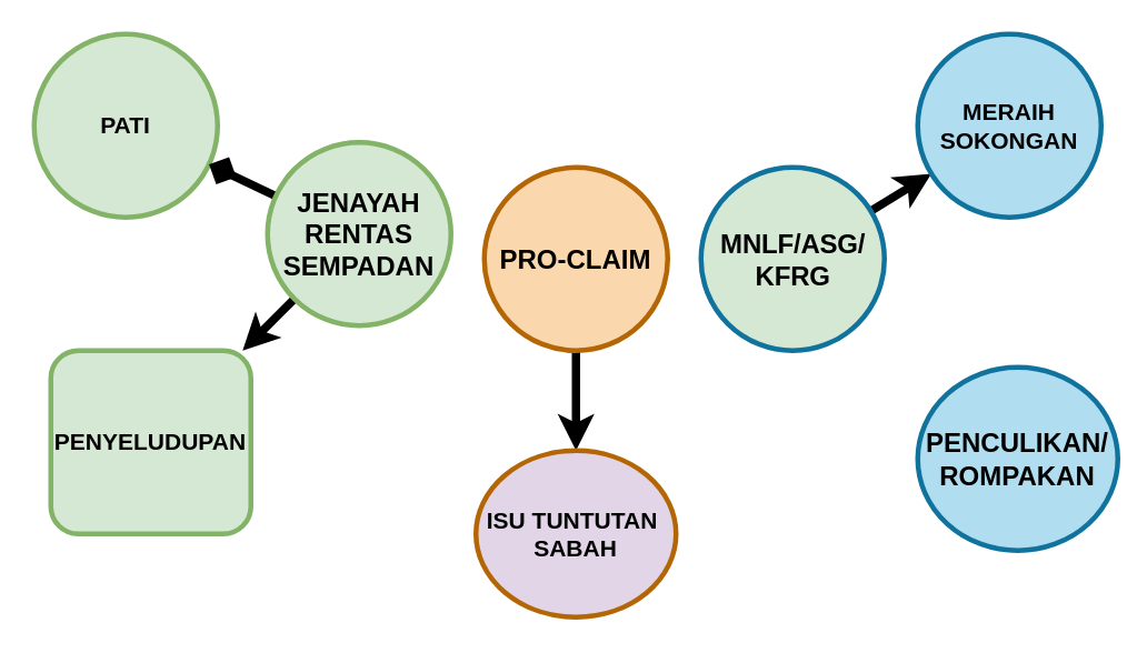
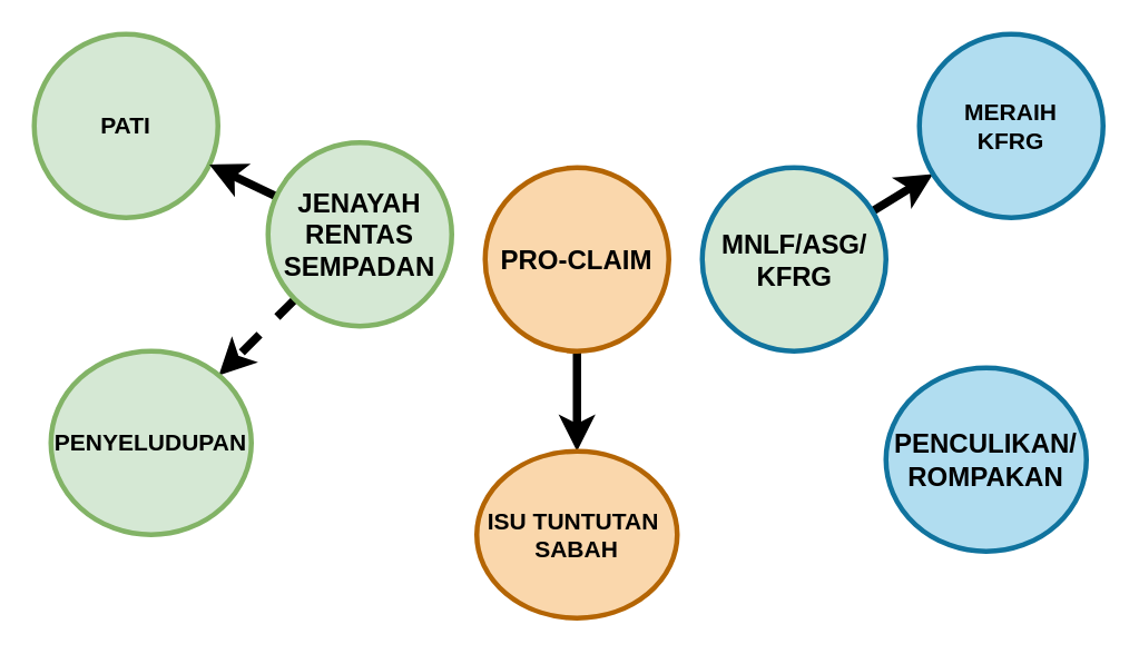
- <mxCell id="12" value="&lt;b style=&quot;font-size: 14px&quot;&gt;MERAIH&lt;br&gt;SOKONGAN&lt;/b&gt;" style="ellipse;whiteSpace=wrap;html=1;fillColor=#b1ddf0;strokeColor=#10739e;strokeWidth=3;" vertex="1" parent="1"><mxGeometry x="550" y="20" width="110" height="110" as="geometry" /></mxCell>
+ <mxCell id="12" value="&lt;b style=&quot;font-size: 14px&quot;&gt;MERAIH&lt;br&gt;KFRG&lt;/b&gt;" style="ellipse;whiteSpace=wrap;html=1;fillColor=#b1ddf0;strokeColor=#10739e;strokeWidth=3;" vertex="1" parent="1"><mxGeometry x="550" y="20" width="110" height="110" as="geometry" /></mxCell>
- <mxCell id="3" style="rounded=0;orthogonalLoop=1;jettySize=auto;html=1;strokeWidth=5;strokeColor=#000000;endArrow=diamond;" edge="1" parent="1" source="5" target="2"><mxGeometry relative="1" as="geometry" /></mxCell>
+ <mxCell id="3" style="rounded=0;orthogonalLoop=1;jettySize=auto;html=1;strokeWidth=5;strokeColor=#000000;" edge="1" parent="1" source="5" target="2"><mxGeometry relative="1" as="geometry" /></mxCell>
- <mxCell id="4" style="edgeStyle=none;rounded=0;orthogonalLoop=1;jettySize=auto;html=1;strokeColor=#000000;strokeWidth=5;" edge="1" parent="1" source="5" target="6"><mxGeometry relative="1" as="geometry" /></mxCell>
+ <mxCell id="4" style="edgeStyle=none;rounded=0;orthogonalLoop=1;jettySize=auto;html=1;strokeColor=#000000;strokeWidth=5;dashed=1;" edge="1" parent="1" source="5" target="6"><mxGeometry relative="1" as="geometry" /></mxCell>
- <mxCell id="6" value="&lt;b&gt;&lt;font style=&quot;font-size: 14px&quot;&gt;PENYELUDUPAN&lt;/font&gt;&lt;/b&gt;" style="whiteSpace=wrap;html=1;fillColor=#d5e8d4;strokeColor=#82b366;strokeWidth=3;rounded=1;" vertex="1" parent="1"><mxGeometry x="30" y="210" width="120" height="110" as="geometry" /></mxCell>
+ <mxCell id="6" value="&lt;b&gt;&lt;font style=&quot;font-size: 14px&quot;&gt;PENYELUDUPAN&lt;/font&gt;&lt;/b&gt;" style="ellipse;whiteSpace=wrap;html=1;fillColor=#d5e8d4;strokeColor=#82b366;strokeWidth=3;" vertex="1" parent="1"><mxGeometry x="30" y="210" width="120" height="110" as="geometry" /></mxCell>
- <mxCell id="13" value="&lt;font style=&quot;font-size: 16px&quot;&gt;&lt;b&gt;PENCULIKAN/&lt;br&gt;ROMPAKAN&lt;br&gt;&lt;/b&gt;&lt;/font&gt;" style="ellipse;whiteSpace=wrap;html=1;fillColor=#b1ddf0;strokeColor=#10739e;strokeWidth=3;" vertex="1" parent="1"><mxGeometry x="550" y="220" width="120" height="110" as="geometry" /></mxCell>
+ <mxCell id="13" value="&lt;font style=&quot;font-size: 16px&quot;&gt;&lt;b&gt;PENCULIKAN/&lt;br&gt;ROMPAKAN&lt;br&gt;&lt;/b&gt;&lt;/font&gt;" style="ellipse;whiteSpace=wrap;html=1;fillColor=#b1ddf0;strokeColor=#10739e;strokeWidth=3;" vertex="1" parent="1"><mxGeometry x="530" y="220" width="120" height="110" as="geometry" /></mxCell>
- <mxCell id="9" value="&lt;b style=&quot;font-size: 14px&quot;&gt;ISU TUNTUTAN&amp;nbsp;&lt;br&gt;SABAH&lt;/b&gt;" style="ellipse;whiteSpace=wrap;html=1;fillColor=#e1d5e7;strokeColor=#b46504;strokeWidth=3;" vertex="1" parent="1"><mxGeometry x="285" y="270" width="120" height="100" as="geometry" /></mxCell>
+ <mxCell id="9" value="&lt;b style=&quot;font-size: 14px&quot;&gt;ISU TUNTUTAN&amp;nbsp;&lt;br&gt;SABAH&lt;/b&gt;" style="ellipse;whiteSpace=wrap;html=1;fillColor=#fad7ac;strokeColor=#b46504;strokeWidth=3;" vertex="1" parent="1"><mxGeometry x="285" y="270" width="120" height="100" as="geometry" /></mxCell>
